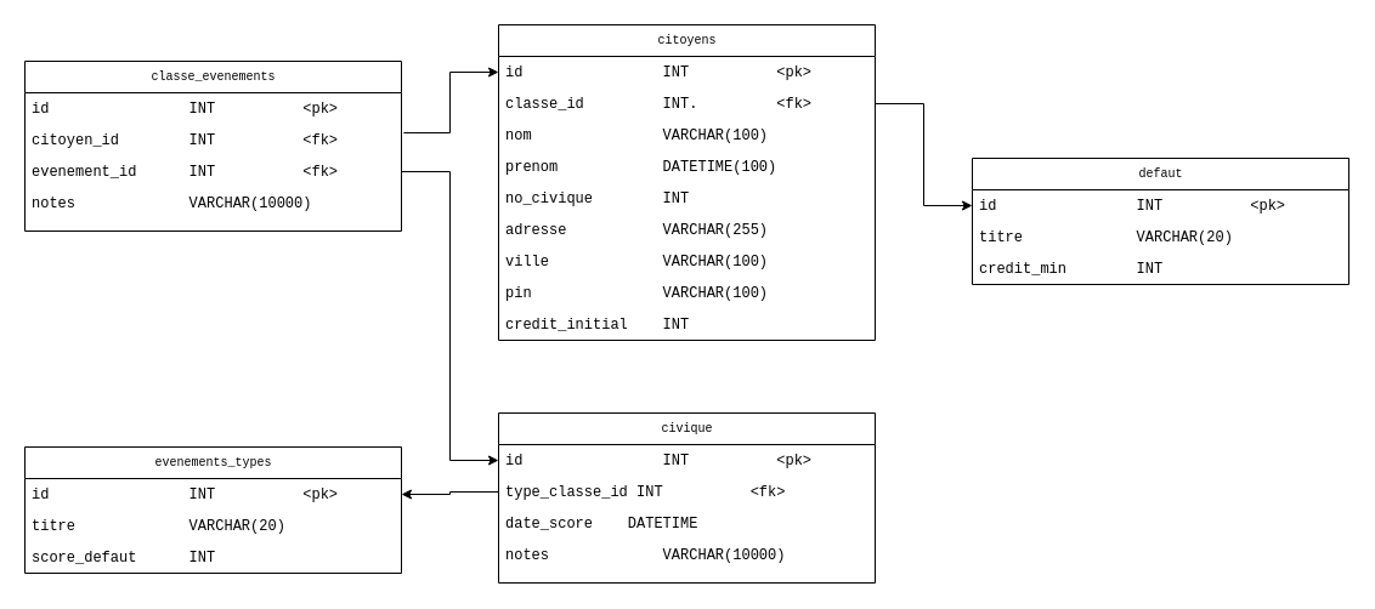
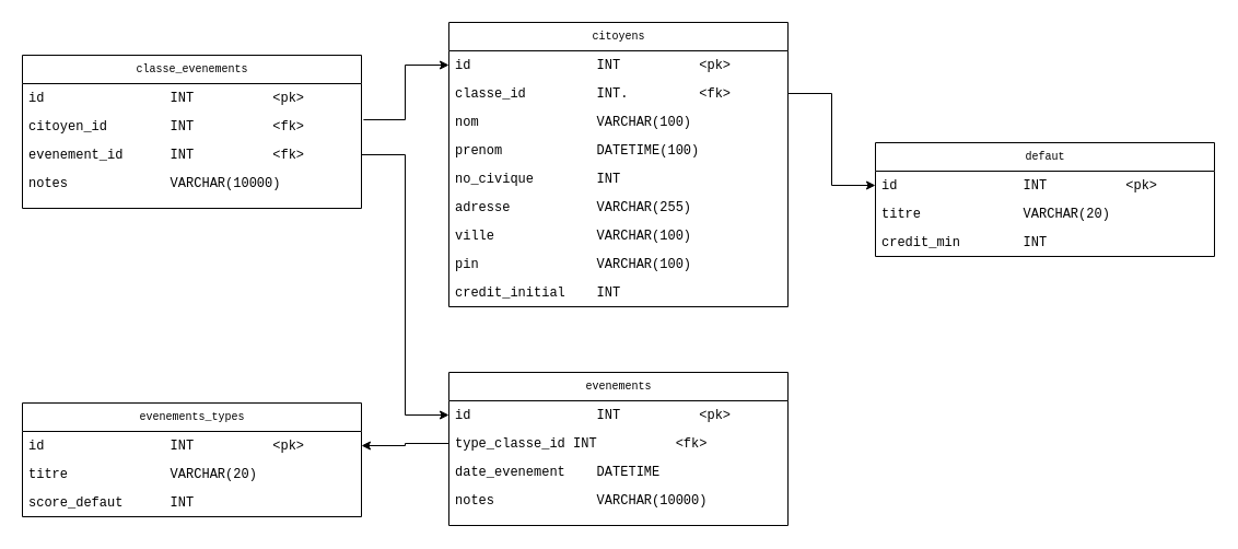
- <mxCell id="17" value="civique" style="swimlane;html=1;fontStyle=0;childLayout=stackLayout;horizontal=1;startSize=26;fillColor=none;horizontalStack=0;resizeParent=1;resizeLast=0;collapsible=1;marginBottom=0;swimlaneFillColor=#ffffff;rounded=0;shadow=0;comic=0;labelBackgroundColor=none;strokeWidth=1;fontFamily=Courier New;fontSize=10;align=center;" vertex="1" parent="1"><mxGeometry x="410" y="340" width="310" height="140" as="geometry" /></mxCell>
+ <mxCell id="17" value="evenements" style="swimlane;html=1;fontStyle=0;childLayout=stackLayout;horizontal=1;startSize=26;fillColor=none;horizontalStack=0;resizeParent=1;resizeLast=0;collapsible=1;marginBottom=0;swimlaneFillColor=#ffffff;rounded=0;shadow=0;comic=0;labelBackgroundColor=none;strokeWidth=1;fontFamily=Courier New;fontSize=10;align=center;" vertex="1" parent="1"><mxGeometry x="410" y="340" width="310" height="140" as="geometry" /></mxCell>
- <mxCell id="20" value="date_score&amp;nbsp; &amp;nbsp; DATETIME" style="text;html=1;strokeColor=none;fillColor=none;align=left;verticalAlign=top;spacingLeft=4;spacingRight=4;whiteSpace=wrap;overflow=hidden;rotatable=0;points=[[0,0.5],[1,0.5]];portConstraint=eastwest;fontFamily=Courier New;" vertex="1" parent="17"><mxGeometry y="78" width="310" height="26" as="geometry" /></mxCell>
+ <mxCell id="20" value="date_evenement&amp;nbsp; &amp;nbsp; DATETIME" style="text;html=1;strokeColor=none;fillColor=none;align=left;verticalAlign=top;spacingLeft=4;spacingRight=4;whiteSpace=wrap;overflow=hidden;rotatable=0;points=[[0,0.5],[1,0.5]];portConstraint=eastwest;fontFamily=Courier New;" vertex="1" parent="17"><mxGeometry y="78" width="310" height="26" as="geometry" /></mxCell>
